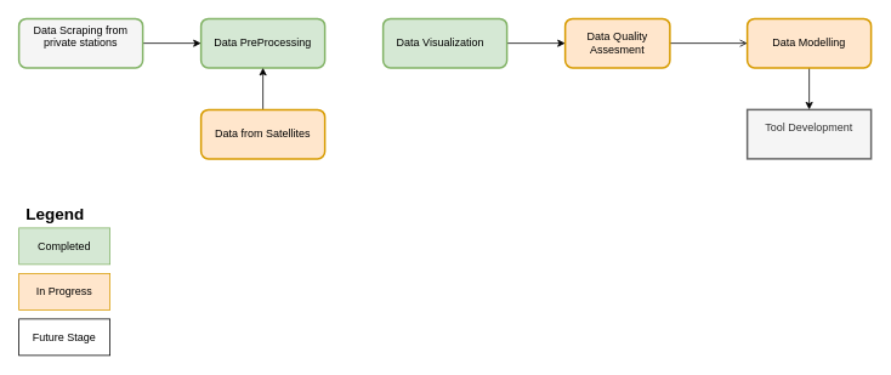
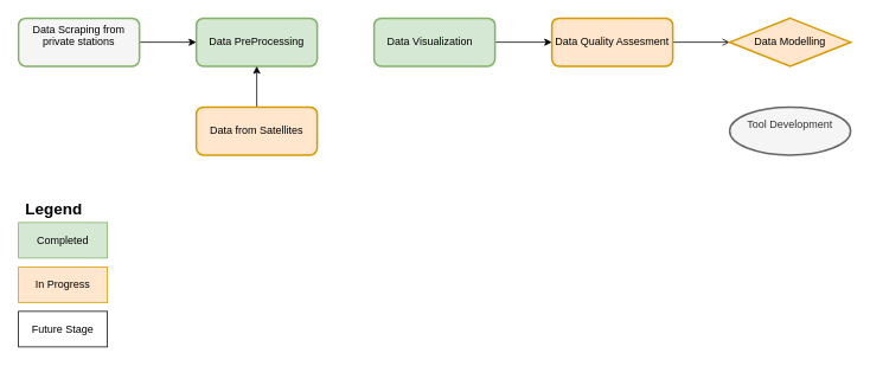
- <mxCell id="8" value="Data Quality Assesment" style="whiteSpace=wrap;strokeWidth=2;fillColor=#ffe6cc;strokeColor=#d79b00;rounded=1;" vertex="1" parent="1"><mxGeometry x="620" y="20" width="115" height="54" as="geometry" /></mxCell>
+ <mxCell id="8" value="Data Quality Assesment" style="whiteSpace=wrap;strokeWidth=2;fillColor=#ffe6cc;strokeColor=#d79b00;rounded=1;" vertex="1" parent="1"><mxGeometry x="620" y="20" width="136" height="54" as="geometry" /></mxCell>
- <mxCell id="10" value="Data Modelling" style="whiteSpace=wrap;strokeWidth=2;fillColor=#ffe6cc;strokeColor=#d79b00;gradientColor=none;rounded=1;" vertex="1" parent="1"><mxGeometry x="820" y="20" width="136" height="54" as="geometry" /></mxCell>
+ <mxCell id="10" value="Data Modelling" style="rhombus;whiteSpace=wrap;strokeWidth=2;fillColor=#ffe6cc;strokeColor=#d79b00;gradientColor=none;" vertex="1" parent="1"><mxGeometry x="820" y="20" width="136" height="54" as="geometry" /></mxCell>
- <mxCell id="9" value="" style="edgeStyle=orthogonalEdgeStyle;rounded=0;orthogonalLoop=1;jettySize=auto;html=1;" edge="1" parent="1" source="10" target="11"><mxGeometry relative="1" as="geometry" /></mxCell>
- <mxCell id="11" value="Tool Development&#10;" style="whiteSpace=wrap;strokeWidth=2;fillColor=#f5f5f5;strokeColor=#666666;fontColor=#333333;rounded=0;" vertex="1" parent="1"><mxGeometry x="820" y="120" width="136" height="54" as="geometry" /></mxCell>
+ <mxCell id="11" value="Tool Development&#10;" style="ellipse;whiteSpace=wrap;strokeWidth=2;fillColor=#f5f5f5;strokeColor=#666666;fontColor=#333333;" vertex="1" parent="1"><mxGeometry x="820" y="120" width="136" height="54" as="geometry" /></mxCell>
